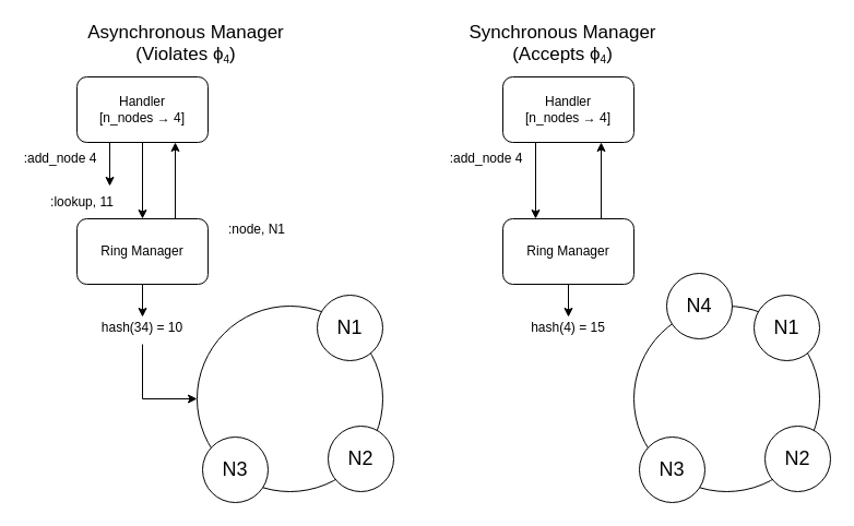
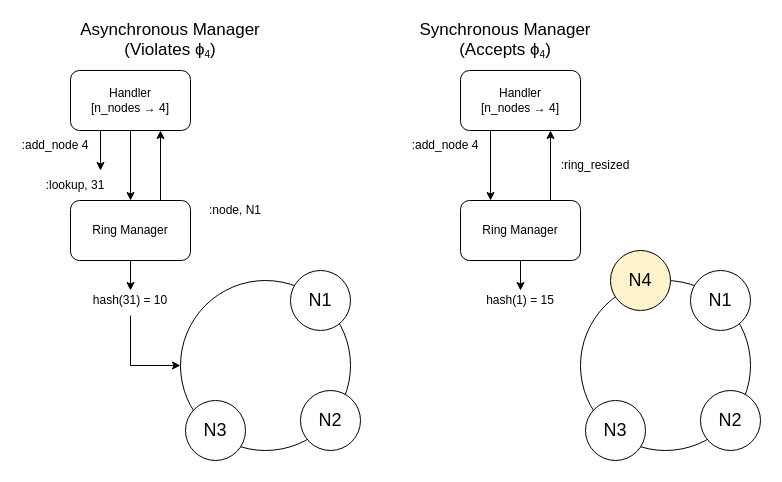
- <mxCell id="31" value="&lt;span style=&quot;font-size: 17px;&quot;&gt;Synchronous Manager&lt;/span&gt;&lt;div&gt;&lt;span style=&quot;font-size: 17px;&quot;&gt;(Accepts&lt;/span&gt;&lt;span style=&quot;background-color: initial; font-size: 17px;&quot;&gt;&amp;nbsp;ϕ&lt;/span&gt;&lt;sub style=&quot;background-color: initial;&quot;&gt;4&lt;/sub&gt;&lt;span style=&quot;font-size: 17px; background-color: initial;&quot;&gt;)&lt;/span&gt;&lt;/div&gt;" style="text;html=1;align=center;verticalAlign=middle;whiteSpace=wrap;rounded=0;" vertex="1" parent="1"><mxGeometry x="410" y="20" width="210" height="40" as="geometry" /></mxCell>
+ <mxCell id="31" value="&lt;span style=&quot;font-size: 17px;&quot;&gt;Synchronous Manager&lt;/span&gt;&lt;div&gt;&lt;span style=&quot;font-size: 17px;&quot;&gt;(Accepts&lt;/span&gt;&lt;span style=&quot;background-color: initial; font-size: 17px;&quot;&gt;&amp;nbsp;ϕ&lt;/span&gt;&lt;sub style=&quot;background-color: initial;&quot;&gt;4&lt;/sub&gt;&lt;span style=&quot;font-size: 17px; background-color: initial;&quot;&gt;)&lt;/span&gt;&lt;/div&gt;" style="text;html=1;align=center;verticalAlign=middle;whiteSpace=wrap;rounded=0;" vertex="1" parent="1"><mxGeometry x="400" y="20" width="210" height="40" as="geometry" /></mxCell>
+ <mxCell id="24" value=":ring_resized" style="text;html=1;align=center;verticalAlign=middle;whiteSpace=wrap;rounded=0;" vertex="1" parent="1"><mxGeometry x="560" y="150" width="70" height="30" as="geometry" /></mxCell>
- <mxCell id="9" value=":lookup, 11" style="text;html=1;align=center;verticalAlign=middle;whiteSpace=wrap;rounded=0;" vertex="1" parent="1"><mxGeometry x="40" y="170" width="70" height="30" as="geometry" /></mxCell>
+ <mxCell id="9" value=":lookup, 31" style="text;html=1;align=center;verticalAlign=middle;whiteSpace=wrap;rounded=0;" vertex="1" parent="1"><mxGeometry x="40" y="170" width="70" height="30" as="geometry" /></mxCell>
- <mxCell id="29" value="&lt;font style=&quot;font-size: 18px;&quot;&gt;N4&lt;/font&gt;" style="ellipse;whiteSpace=wrap;html=1;aspect=fixed;" vertex="1" parent="1"><mxGeometry x="610" y="250" width="60" height="60" as="geometry" /></mxCell>
+ <mxCell id="29" value="&lt;font style=&quot;font-size: 18px;&quot;&gt;N4&lt;/font&gt;" style="ellipse;whiteSpace=wrap;html=1;aspect=fixed;fillColor=#fff2cc;" vertex="1" parent="1"><mxGeometry x="610" y="250" width="60" height="60" as="geometry" /></mxCell>
- <mxCell id="16" value="hash(34) = 10" style="text;html=1;align=center;verticalAlign=middle;whiteSpace=wrap;rounded=0;" vertex="1" parent="1"><mxGeometry x="90" y="285" width="80" height="30" as="geometry" /></mxCell>
+ <mxCell id="16" value="hash(31) = 10" style="text;html=1;align=center;verticalAlign=middle;whiteSpace=wrap;rounded=0;" vertex="1" parent="1"><mxGeometry x="90" y="285" width="80" height="30" as="geometry" /></mxCell>
- <mxCell id="28" value="hash(4) = 15" style="text;html=1;align=center;verticalAlign=middle;whiteSpace=wrap;rounded=0;" vertex="1" parent="1"><mxGeometry x="480" y="285" width="80" height="30" as="geometry" /></mxCell>
+ <mxCell id="28" value="hash(1) = 15" style="text;html=1;align=center;verticalAlign=middle;whiteSpace=wrap;rounded=0;" vertex="1" parent="1"><mxGeometry x="480" y="285" width="80" height="30" as="geometry" /></mxCell>
